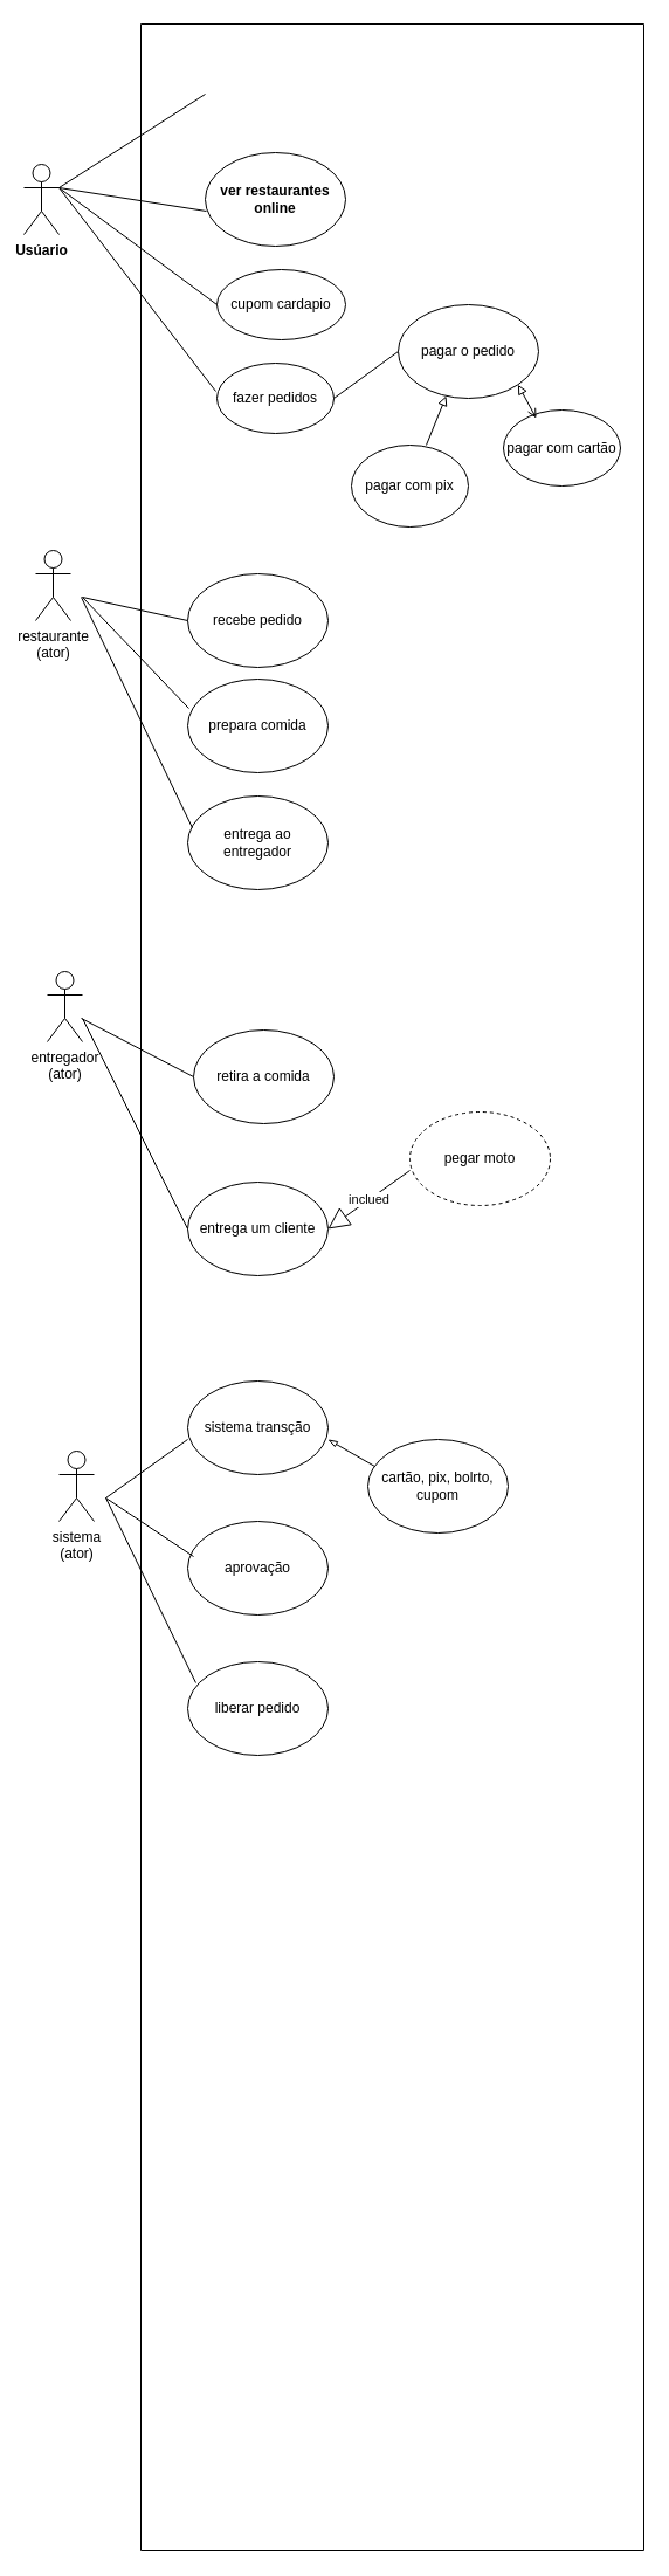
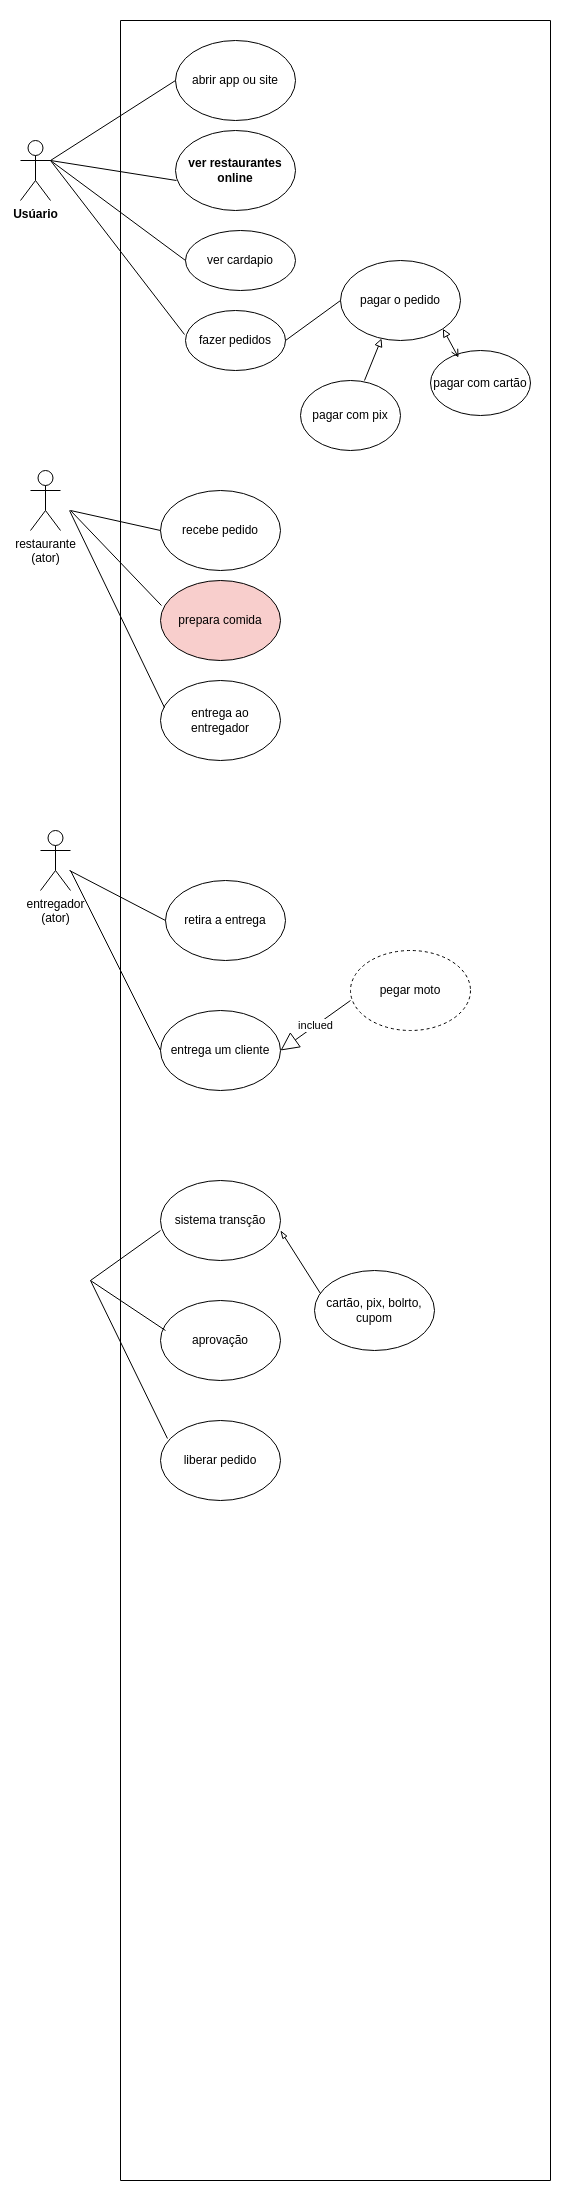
+ <mxCell id="30" value="abrir app ou site" style="ellipse;whiteSpace=wrap;html=1;" vertex="1" parent="3"><mxGeometry x="55" y="20" width="120" height="80" as="geometry" /></mxCell>
- <mxCell id="4" value="cupom cardapio" style="ellipse;whiteSpace=wrap;html=1;labelBackgroundColor=none;" vertex="1" parent="3"><mxGeometry x="65" y="210" width="110" height="60" as="geometry" /></mxCell>
+ <mxCell id="4" value="ver cardapio" style="ellipse;whiteSpace=wrap;html=1;labelBackgroundColor=none;" vertex="1" parent="3"><mxGeometry x="65" y="210" width="110" height="60" as="geometry" /></mxCell>
- <mxCell id="10" value="&lt;font face=&quot;Helvetica&quot;&gt;prepara comida&lt;/font&gt;" style="ellipse;whiteSpace=wrap;html=1;hachureGap=4;fontFamily=Architects Daughter;fontSource=https%3A%2F%2Ffonts.googleapis.com%2Fcss%3Ffamily%3DArchitects%2BDaughter;" vertex="1" parent="3"><mxGeometry x="40" y="560" width="120" height="80" as="geometry" /></mxCell>
+ <mxCell id="10" value="&lt;font face=&quot;Helvetica&quot;&gt;prepara comida&lt;/font&gt;" style="ellipse;whiteSpace=wrap;html=1;hachureGap=4;fontFamily=Architects Daughter;fontSource=https%3A%2F%2Ffonts.googleapis.com%2Fcss%3Ffamily%3DArchitects%2BDaughter;fillColor=#f8cecc;" vertex="1" parent="3"><mxGeometry x="40" y="560" width="120" height="80" as="geometry" /></mxCell>
- <mxCell id="13" value="&lt;font face=&quot;Helvetica&quot;&gt;retira a comida&lt;/font&gt;" style="ellipse;whiteSpace=wrap;html=1;hachureGap=4;fontFamily=Architects Daughter;fontSource=https%3A%2F%2Ffonts.googleapis.com%2Fcss%3Ffamily%3DArchitects%2BDaughter;" vertex="1" parent="3"><mxGeometry x="45" y="860" width="120" height="80" as="geometry" /></mxCell>
+ <mxCell id="13" value="&lt;font face=&quot;Helvetica&quot;&gt;retira a entrega&lt;/font&gt;" style="ellipse;whiteSpace=wrap;html=1;hachureGap=4;fontFamily=Architects Daughter;fontSource=https%3A%2F%2Ffonts.googleapis.com%2Fcss%3Ffamily%3DArchitects%2BDaughter;" vertex="1" parent="3"><mxGeometry x="45" y="860" width="120" height="80" as="geometry" /></mxCell>
- <mxCell id="38" value="&lt;font face=&quot;Helvetica&quot;&gt;sistema&lt;/font&gt;&lt;br&gt;&lt;div&gt;&lt;font face=&quot;Helvetica&quot;&gt;(ator)&lt;/font&gt;&lt;/div&gt;" style="shape=umlActor;verticalLabelPosition=bottom;verticalAlign=top;html=1;hachureGap=4;fontFamily=Architects Daughter;fontSource=https%3A%2F%2Ffonts.googleapis.com%2Fcss%3Ffamily%3DArchitects%2BDaughter;" vertex="1" parent="1"><mxGeometry x="50" y="1240" width="30" height="60" as="geometry" /></mxCell>
- <mxCell id="22" value="&lt;font face=&quot;Helvetica&quot;&gt;cartão, pix, bolrto, cupom&lt;/font&gt;" style="ellipse;whiteSpace=wrap;html=1;hachureGap=4;fontFamily=Architects Daughter;fontSource=https%3A%2F%2Ffonts.googleapis.com%2Fcss%3Ffamily%3DArchitects%2BDaughter;" vertex="1" parent="3"><mxGeometry x="194" y="1210" width="120" height="80" as="geometry" /></mxCell>
+ <mxCell id="22" value="&lt;font face=&quot;Helvetica&quot;&gt;cartão, pix, bolrto, cupom&lt;/font&gt;" style="ellipse;whiteSpace=wrap;html=1;hachureGap=4;fontFamily=Architects Daughter;fontSource=https%3A%2F%2Ffonts.googleapis.com%2Fcss%3Ffamily%3DArchitects%2BDaughter;" vertex="1" parent="3"><mxGeometry x="194" y="1250" width="120" height="80" as="geometry" /></mxCell>
